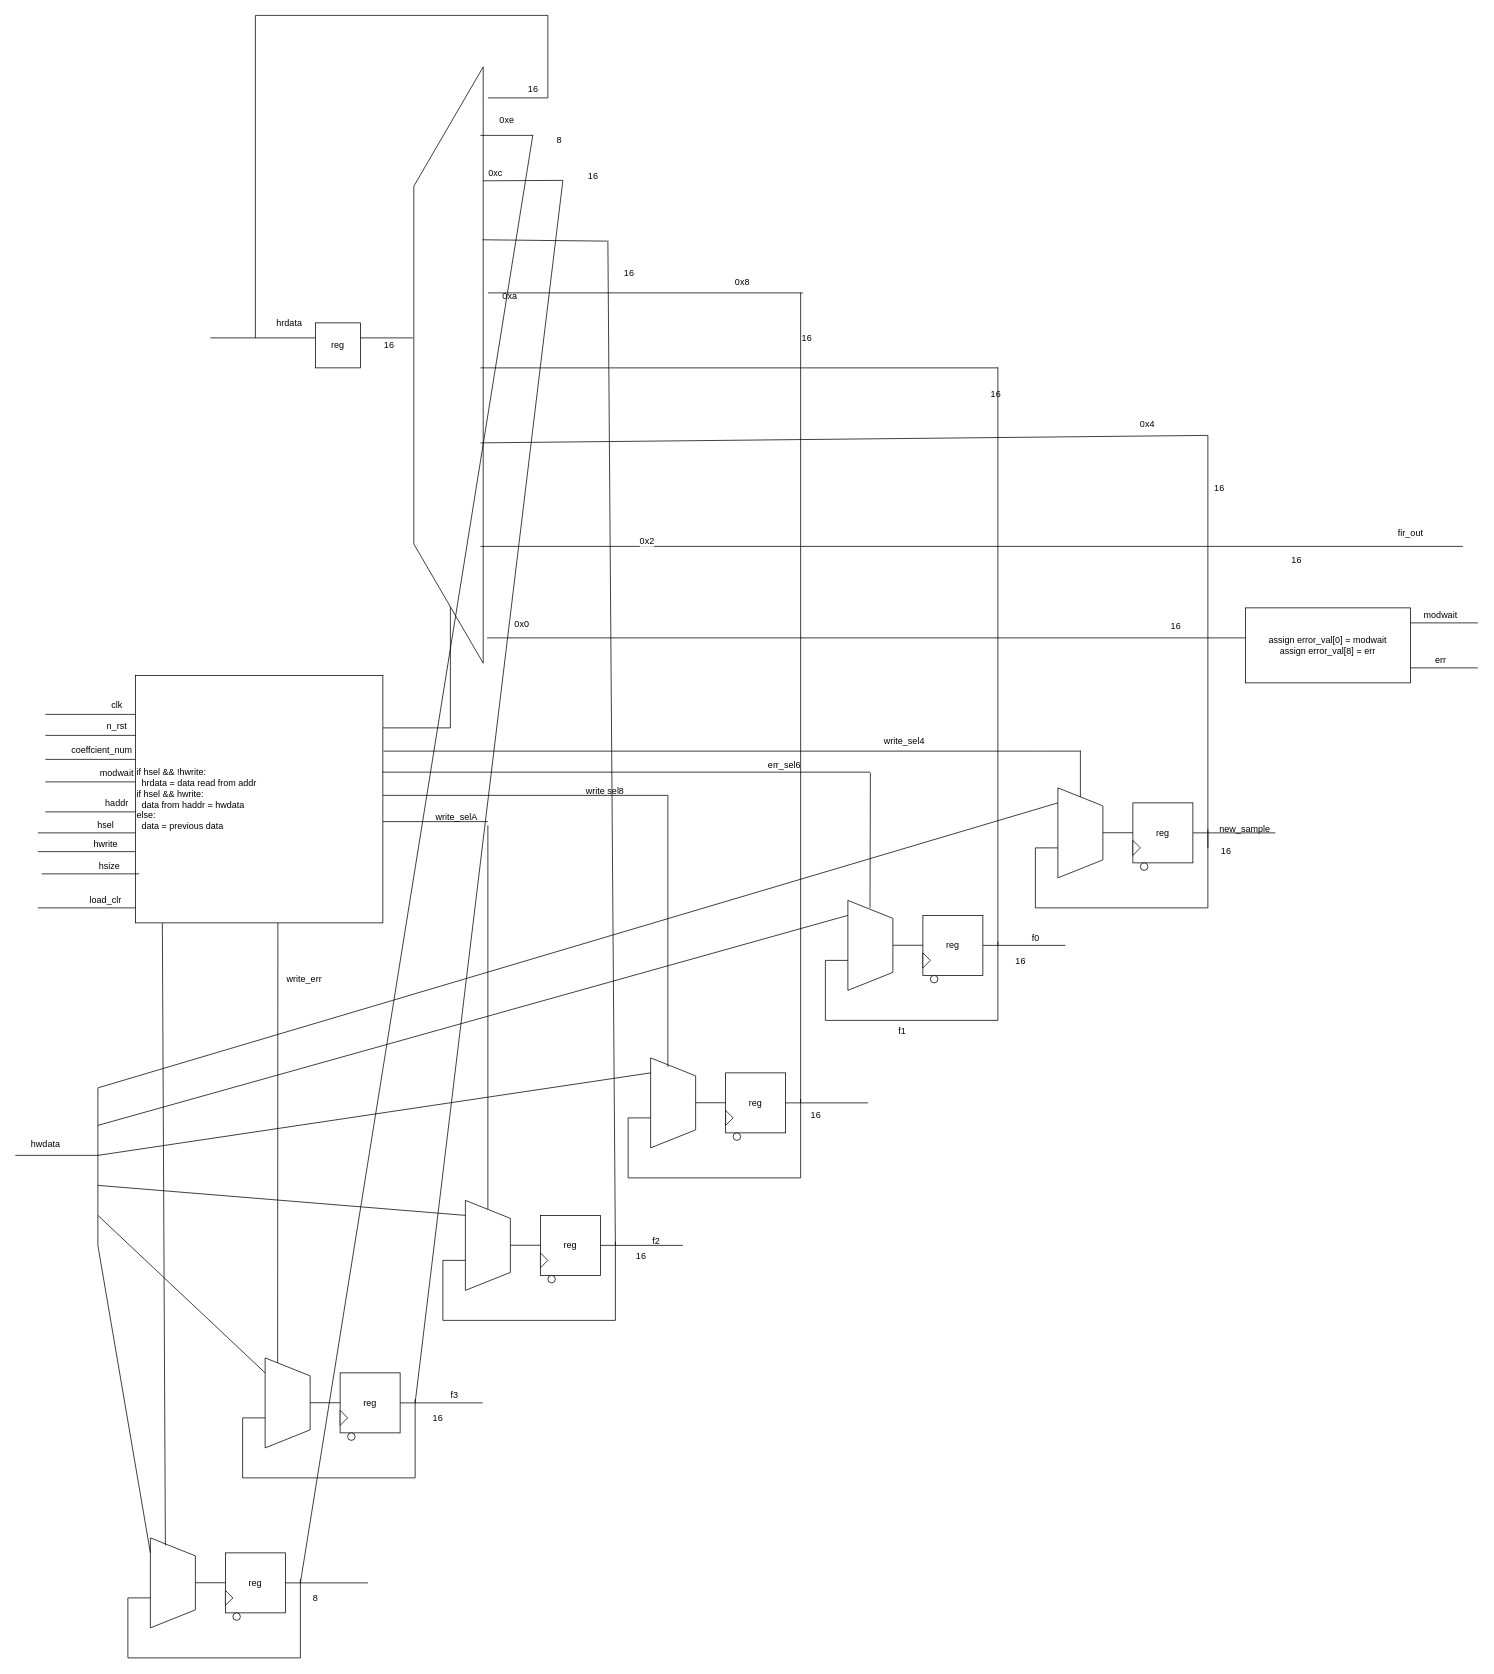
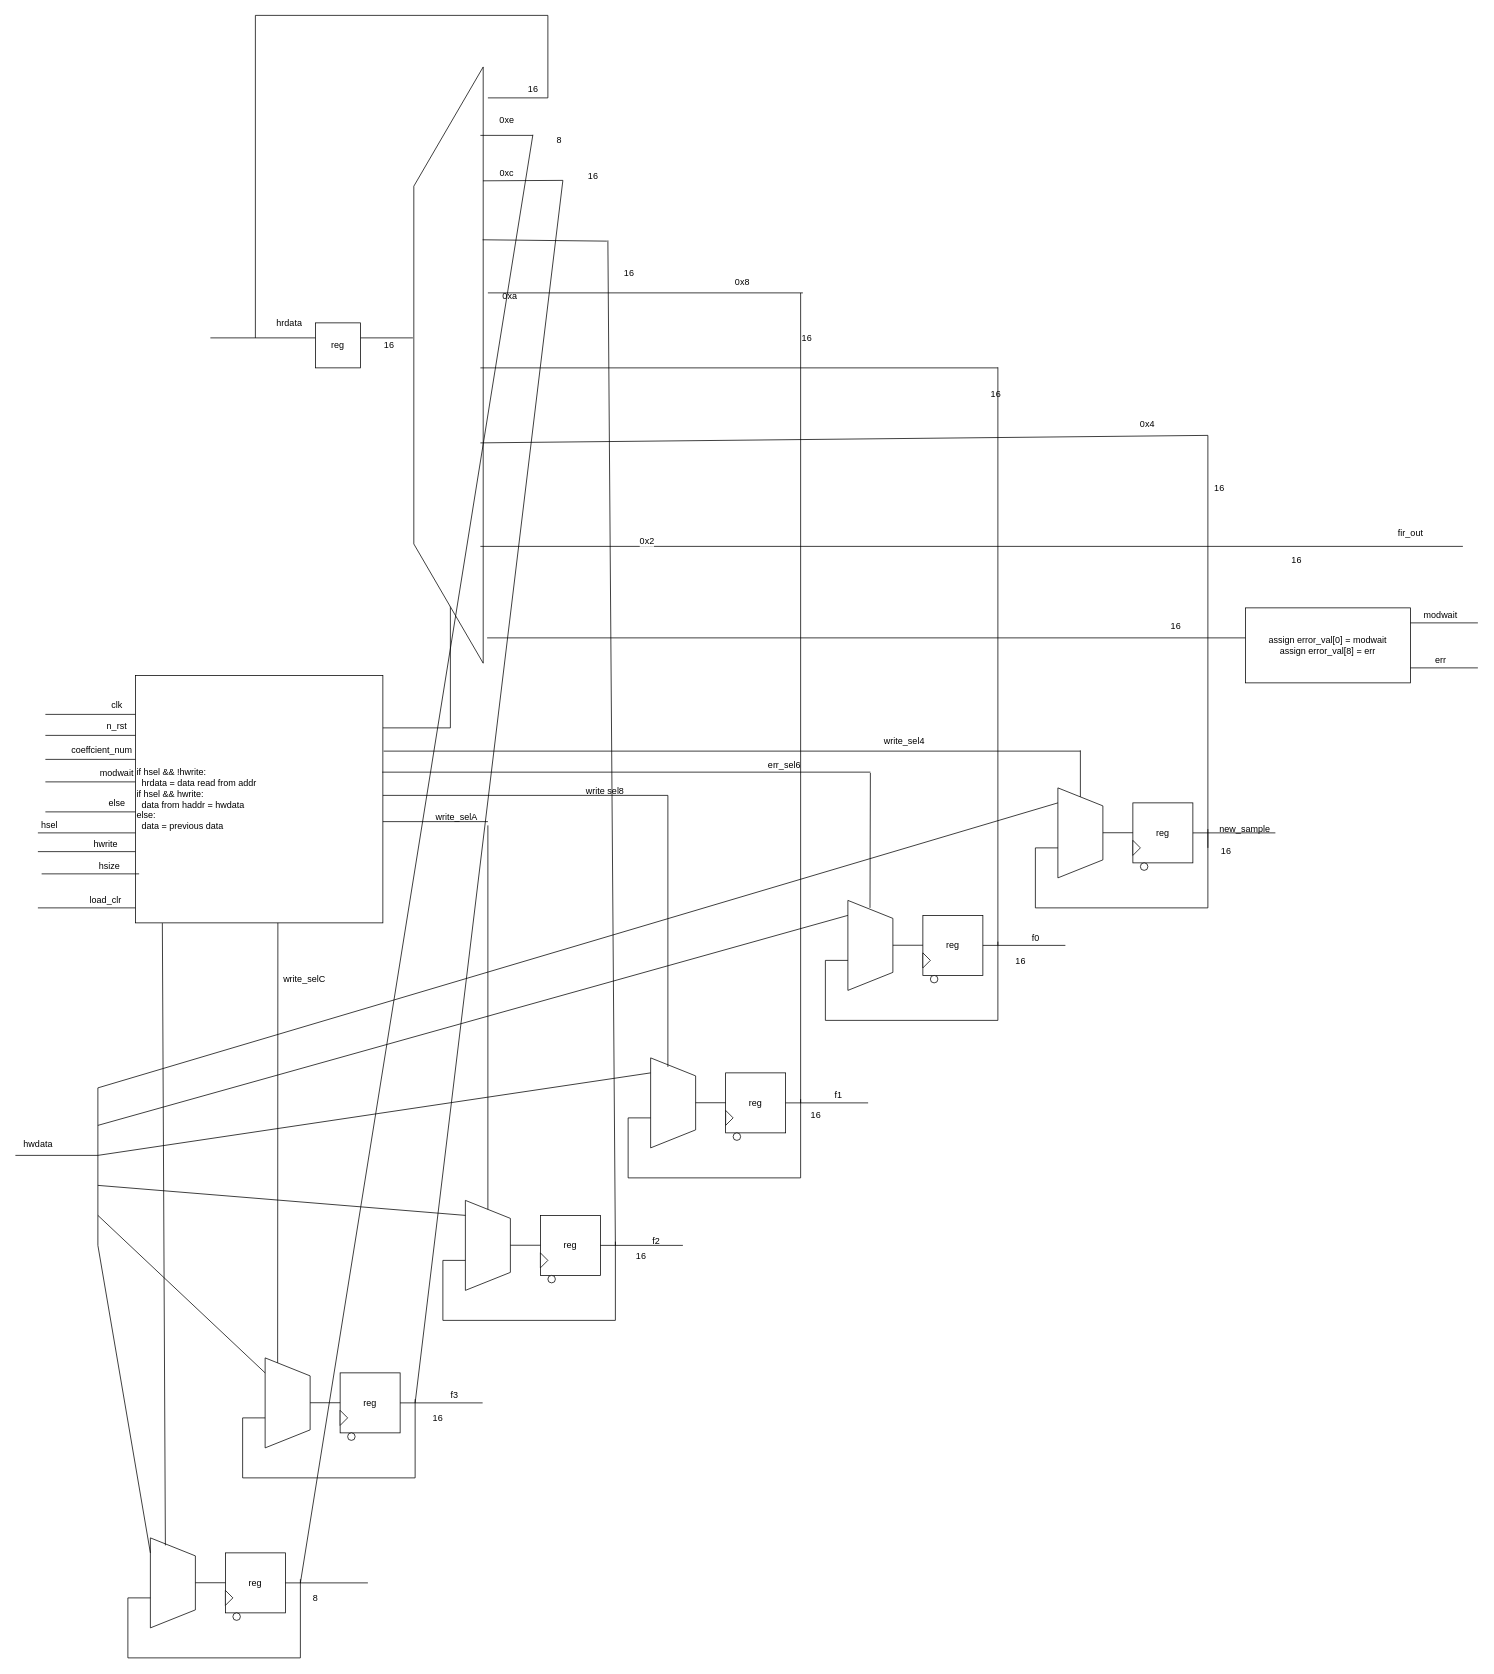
- <mxCell id="136" value="0xc" style="text;html=1;align=center;verticalAlign=middle;resizable=0;points=[];autosize=1;" parent="1" vertex="1"><mxGeometry x="645" y="221" width="30" height="20" as="geometry" /></mxCell>
+ <mxCell id="136" value="0xc" style="text;html=1;align=center;verticalAlign=middle;resizable=0;points=[];autosize=1;" parent="1" vertex="1"><mxGeometry x="660" y="221" width="30" height="20" as="geometry" /></mxCell>
- <mxCell id="32" value="0x0" style="text;html=1;align=center;verticalAlign=middle;resizable=0;points=[];autosize=1;" parent="1" vertex="1"><mxGeometry x="680" y="822" width="30" height="20" as="geometry" /></mxCell>
- <mxCell id="13" value="haddr" style="text;html=1;align=center;verticalAlign=middle;resizable=0;points=[];autosize=1;" parent="1" vertex="1"><mxGeometry x="130" y="1060" width="50" height="20" as="geometry" /></mxCell>
+ <mxCell id="13" value="else" style="text;html=1;align=center;verticalAlign=middle;resizable=0;points=[];autosize=1;" parent="1" vertex="1"><mxGeometry x="130" y="1060" width="50" height="20" as="geometry" /></mxCell>
- <mxCell id="143" value="hsel" style="text;html=1;align=center;verticalAlign=middle;resizable=0;points=[];autosize=1;" parent="1" vertex="1"><mxGeometry x="120" y="1090" width="40" height="20" as="geometry" /></mxCell>
+ <mxCell id="143" value="hsel" style="text;html=1;align=center;verticalAlign=middle;resizable=0;points=[];autosize=1;" parent="1" vertex="1"><mxGeometry x="45" y="1090" width="40" height="20" as="geometry" /></mxCell>
- <mxCell id="123" value="write_err" style="text;html=1;align=center;verticalAlign=middle;resizable=0;points=[];autosize=1;" parent="1" vertex="1"><mxGeometry x="370" y="1295" width="70" height="20" as="geometry" /></mxCell>
+ <mxCell id="123" value="write_selC" style="text;html=1;align=center;verticalAlign=middle;resizable=0;points=[];autosize=1;" parent="1" vertex="1"><mxGeometry x="370" y="1295" width="70" height="20" as="geometry" /></mxCell>
- <mxCell id="80" value="f1" style="text;html=1;align=center;verticalAlign=middle;resizable=0;points=[];autosize=1;" parent="1" vertex="1"><mxGeometry x="1187" y="1365" width="30" height="20" as="geometry" /></mxCell>
+ <mxCell id="80" value="f1" style="text;html=1;align=center;verticalAlign=middle;resizable=0;points=[];autosize=1;" parent="1" vertex="1"><mxGeometry x="1102" y="1450" width="30" height="20" as="geometry" /></mxCell>
- <mxCell id="128" value="hwdata" style="text;html=1;align=center;verticalAlign=middle;resizable=0;points=[];autosize=1;" parent="1" vertex="1"><mxGeometry x="35" y="1515" width="50" height="20" as="geometry" /></mxCell>
+ <mxCell id="128" value="hwdata" style="text;html=1;align=center;verticalAlign=middle;resizable=0;points=[];autosize=1;" parent="1" vertex="1"><mxGeometry x="25" y="1515" width="50" height="20" as="geometry" /></mxCell>
